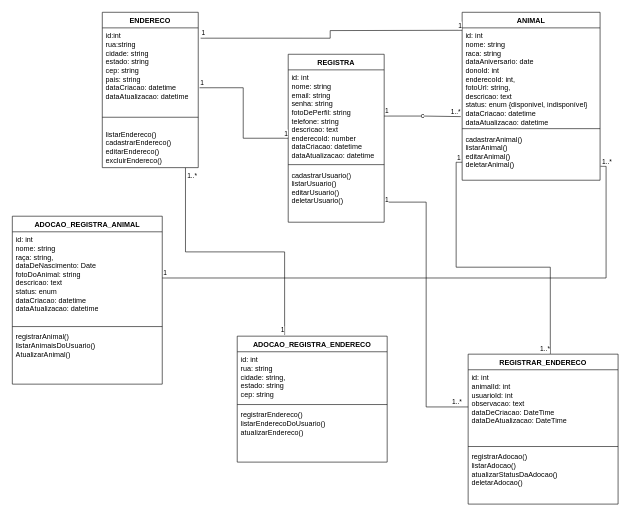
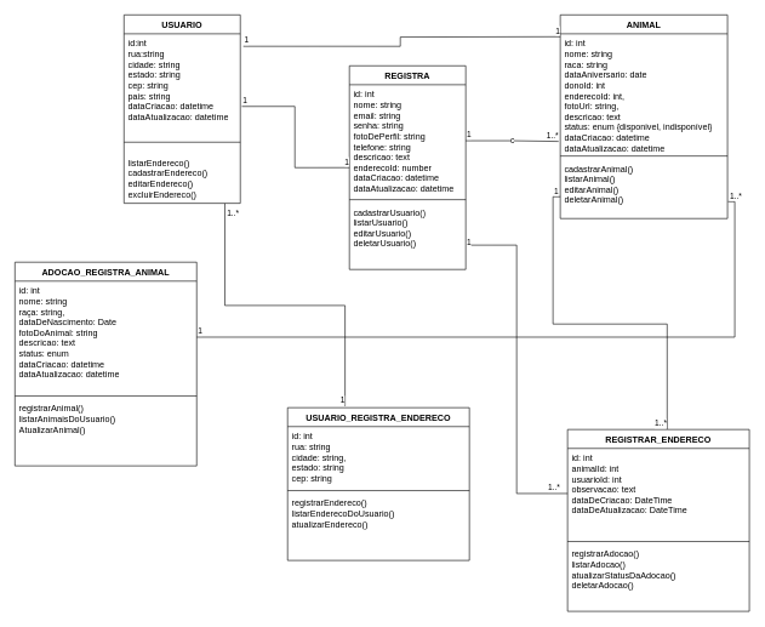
- <mxCell id="2" value="ENDERECO" style="swimlane;fontStyle=1;align=center;verticalAlign=top;childLayout=stackLayout;horizontal=1;startSize=26;horizontalStack=0;resizeParent=1;resizeParentMax=0;resizeLast=0;collapsible=1;marginBottom=0;whiteSpace=wrap;html=1;" parent="1" vertex="1"><mxGeometry x="170" width="160" height="259" as="geometry" y="20" /></mxCell>
+ <mxCell id="2" value="USUARIO" style="swimlane;fontStyle=1;align=center;verticalAlign=top;childLayout=stackLayout;horizontal=1;startSize=26;horizontalStack=0;resizeParent=1;resizeParentMax=0;resizeLast=0;collapsible=1;marginBottom=0;whiteSpace=wrap;html=1;" parent="1" vertex="1"><mxGeometry x="170" width="160" height="259" as="geometry" y="20" /></mxCell>
- <mxCell id="27" value="ADOCAO_REGISTRA_ENDERECO" style="swimlane;fontStyle=1;align=center;verticalAlign=top;childLayout=stackLayout;horizontal=1;startSize=26;horizontalStack=0;resizeParent=1;resizeParentMax=0;resizeLast=0;collapsible=1;marginBottom=0;whiteSpace=wrap;html=1;" parent="1" vertex="1"><mxGeometry x="395" y="560" width="250" height="210" as="geometry" /></mxCell>
+ <mxCell id="27" value="USUARIO_REGISTRA_ENDERECO" style="swimlane;fontStyle=1;align=center;verticalAlign=top;childLayout=stackLayout;horizontal=1;startSize=26;horizontalStack=0;resizeParent=1;resizeParentMax=0;resizeLast=0;collapsible=1;marginBottom=0;whiteSpace=wrap;html=1;" parent="1" vertex="1"><mxGeometry x="395" y="560" width="250" height="210" as="geometry" /></mxCell>
